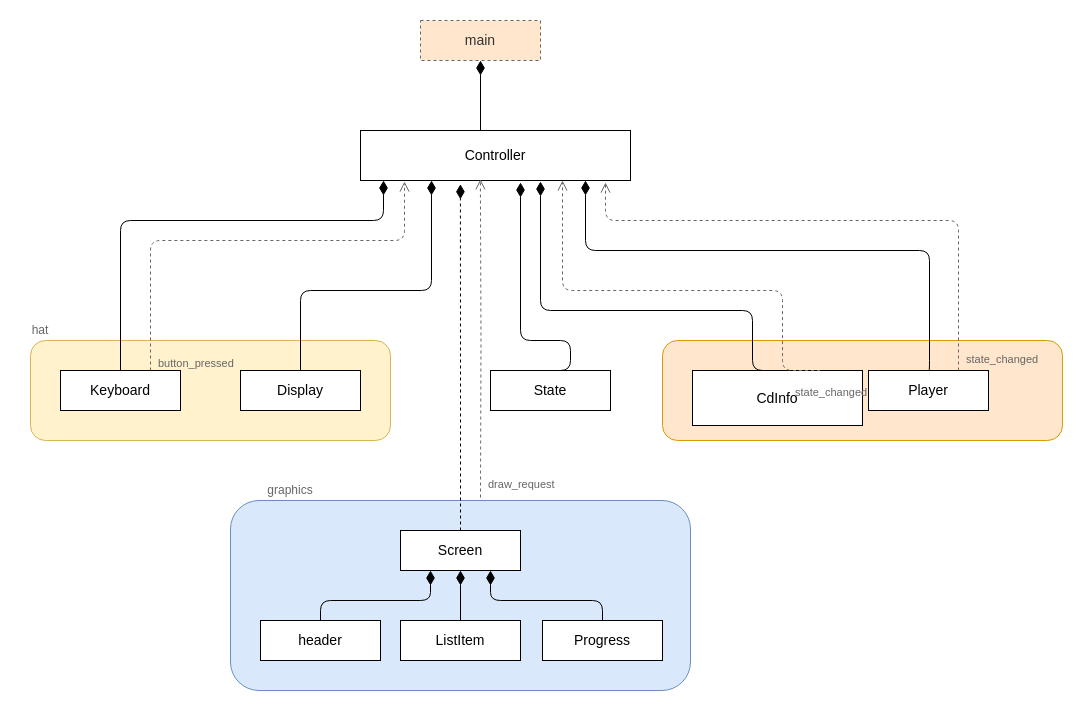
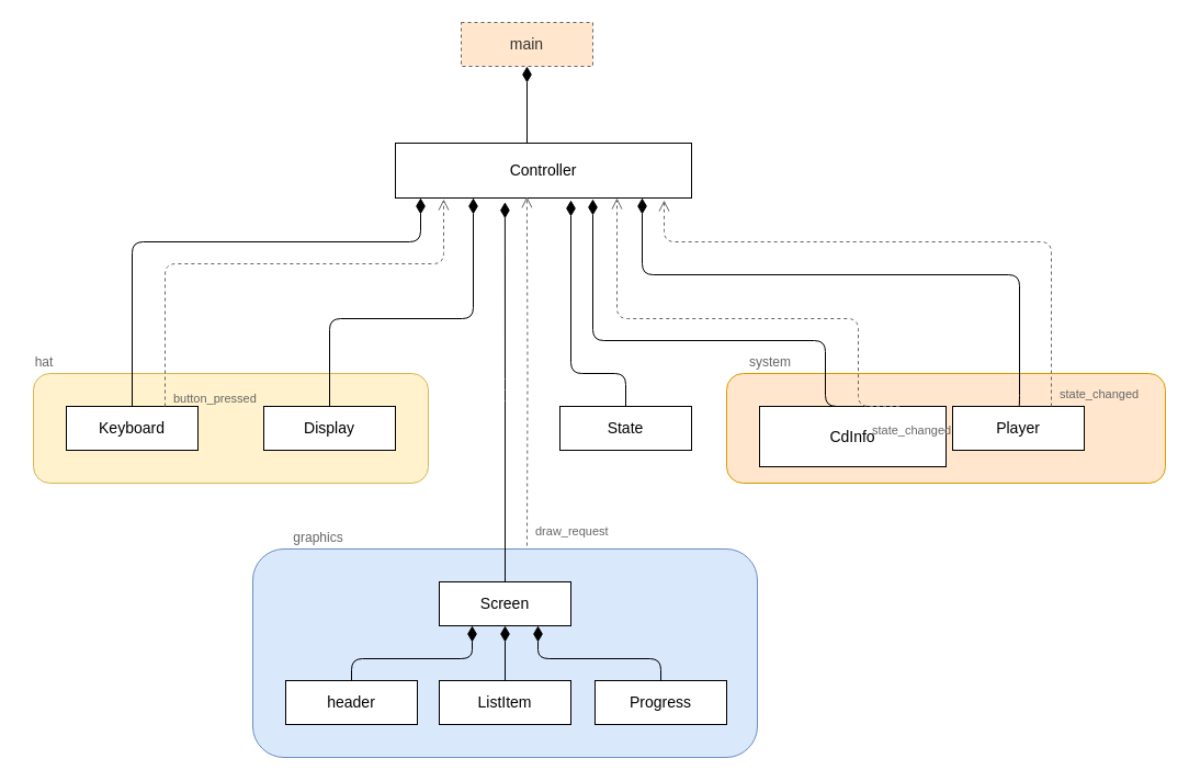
+ <mxCell id="21" value="&lt;font style=&quot;font-size: 12px&quot;&gt;system&lt;/font&gt;" style="text;html=1;strokeColor=none;fillColor=none;align=center;verticalAlign=middle;whiteSpace=wrap;rounded=0;dashed=1;fontColor=#666666;" parent="1" vertex="1"><mxGeometry x="682" y="320" width="40" height="20" as="geometry" /></mxCell>
- <mxCell id="24" value="" style="endArrow=diamondThin;html=1;endFill=1;strokeWidth=1;exitX=0.5;exitY=0;exitDx=0;exitDy=0;edgeStyle=orthogonalEdgeStyle;endSize=12;entryX=0.37;entryY=1.075;entryDx=0;entryDy=0;entryPerimeter=0;dashed=1;" parent="1" source="5" target="6" edge="1"><mxGeometry width="50" height="50" relative="1" as="geometry"><mxPoint x="220" y="420" as="sourcePoint" /><mxPoint x="460" y="200" as="targetPoint" /><Array as="points" /></mxGeometry></mxCell>
+ <mxCell id="24" value="" style="endArrow=diamondThin;html=1;endFill=1;strokeWidth=1;exitX=0.5;exitY=0;exitDx=0;exitDy=0;edgeStyle=orthogonalEdgeStyle;endSize=12;entryX=0.37;entryY=1.075;entryDx=0;entryDy=0;entryPerimeter=0;" parent="1" source="5" target="6" edge="1"><mxGeometry width="50" height="50" relative="1" as="geometry"><mxPoint x="220" y="420" as="sourcePoint" /><mxPoint x="460" y="200" as="targetPoint" /><Array as="points" /></mxGeometry></mxCell>
- <mxCell id="25" value="State&lt;br style=&quot;font-size: 14px&quot;&gt;" style="rounded=0;whiteSpace=wrap;html=1;fontSize=14;" parent="1" vertex="1"><mxGeometry x="490" y="370" width="120" height="40" as="geometry" /></mxCell>
+ <mxCell id="25" value="State&lt;br style=&quot;font-size: 14px&quot;&gt;" style="rounded=0;whiteSpace=wrap;html=1;fontSize=14;" parent="1" vertex="1"><mxGeometry x="510" y="370" width="120" height="40" as="geometry" /></mxCell>
